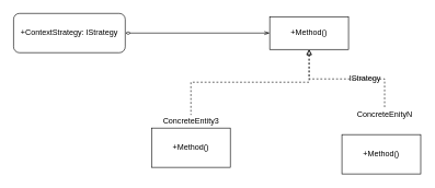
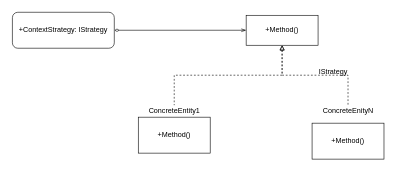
- <mxCell id="10" value="ConcreteEnityN" style="text;html=1;resizable=0;autosize=1;align=center;verticalAlign=middle;points=[];fillColor=none;strokeColor=none;rounded=0;" vertex="1" parent="1"><mxGeometry x="535" y="165" width="100" height="20" as="geometry" /></mxCell>
+ <mxCell id="10" value="ConcreteEnityN" style="text;html=1;resizable=0;autosize=1;align=center;verticalAlign=middle;points=[];fillColor=none;strokeColor=none;rounded=0;" vertex="1" parent="1"><mxGeometry x="530" y="175" width="100" height="20" as="geometry" /></mxCell>
- <mxCell id="8" value="ConcreteEntity3" style="text;html=1;resizable=0;autosize=1;align=center;verticalAlign=middle;points=[];fillColor=none;strokeColor=none;rounded=0;" vertex="1" parent="1"><mxGeometry x="240" y="175" width="100" height="20" as="geometry" /></mxCell>
+ <mxCell id="8" value="ConcreteEntity1" style="text;html=1;resizable=0;autosize=1;align=center;verticalAlign=middle;points=[];fillColor=none;strokeColor=none;rounded=0;" vertex="1" parent="1"><mxGeometry x="240" y="175" width="100" height="20" as="geometry" /></mxCell>
